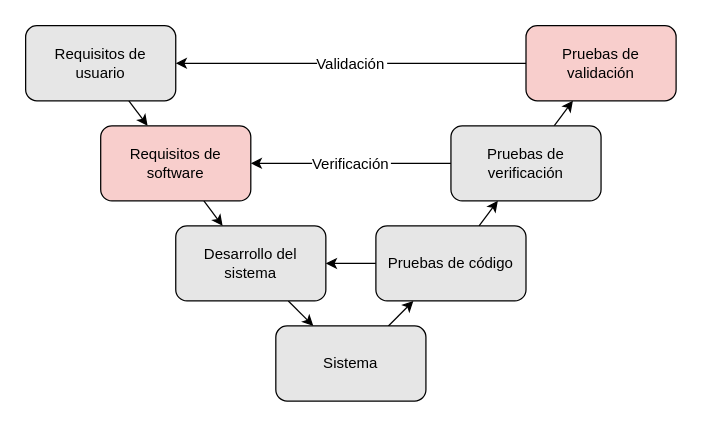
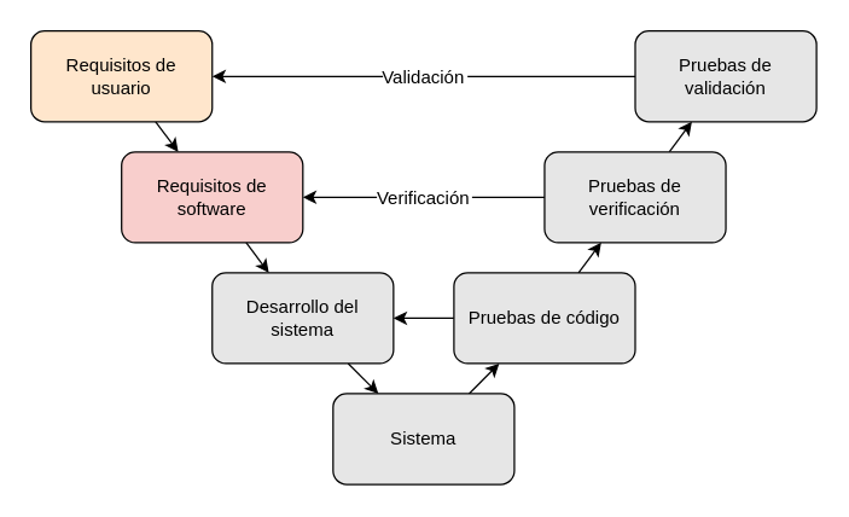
- <mxCell id="3" value="Requisitos de usuario" style="rounded=1;spacingLeft=5;spacingRight=5;fillColor=#E6E6E6;whiteSpace=wrap;" vertex="1" parent="1"><mxGeometry x="20" y="20" width="120" height="60" as="geometry" /></mxCell>
+ <mxCell id="3" value="Requisitos de usuario" style="rounded=1;spacingLeft=5;spacingRight=5;fillColor=#ffe6cc;whiteSpace=wrap;" vertex="1" parent="1"><mxGeometry x="20" y="20" width="120" height="60" as="geometry" /></mxCell>
- <mxCell id="17" value="Pruebas de validación" style="rounded=1;spacingLeft=5;spacingRight=5;fillColor=#f8cecc;whiteSpace=wrap;" vertex="1" parent="1"><mxGeometry x="420" y="20" width="120" height="60" as="geometry" /></mxCell>
+ <mxCell id="17" value="Pruebas de validación" style="rounded=1;spacingLeft=5;spacingRight=5;fillColor=#E6E6E6;whiteSpace=wrap;" vertex="1" parent="1"><mxGeometry x="420" y="20" width="120" height="60" as="geometry" /></mxCell>
